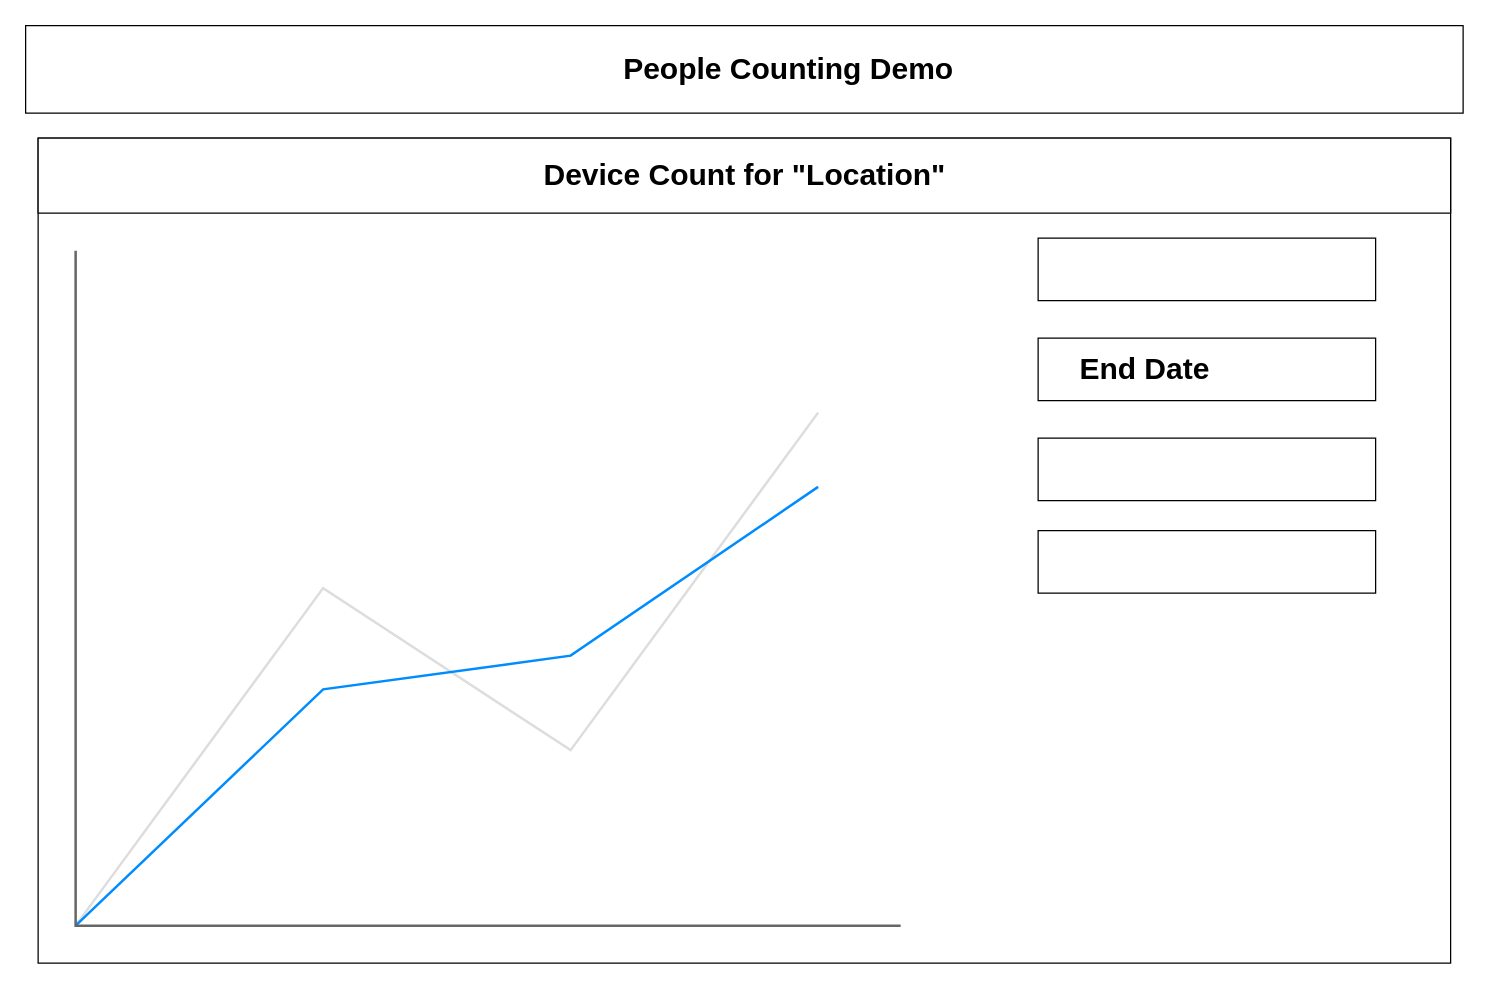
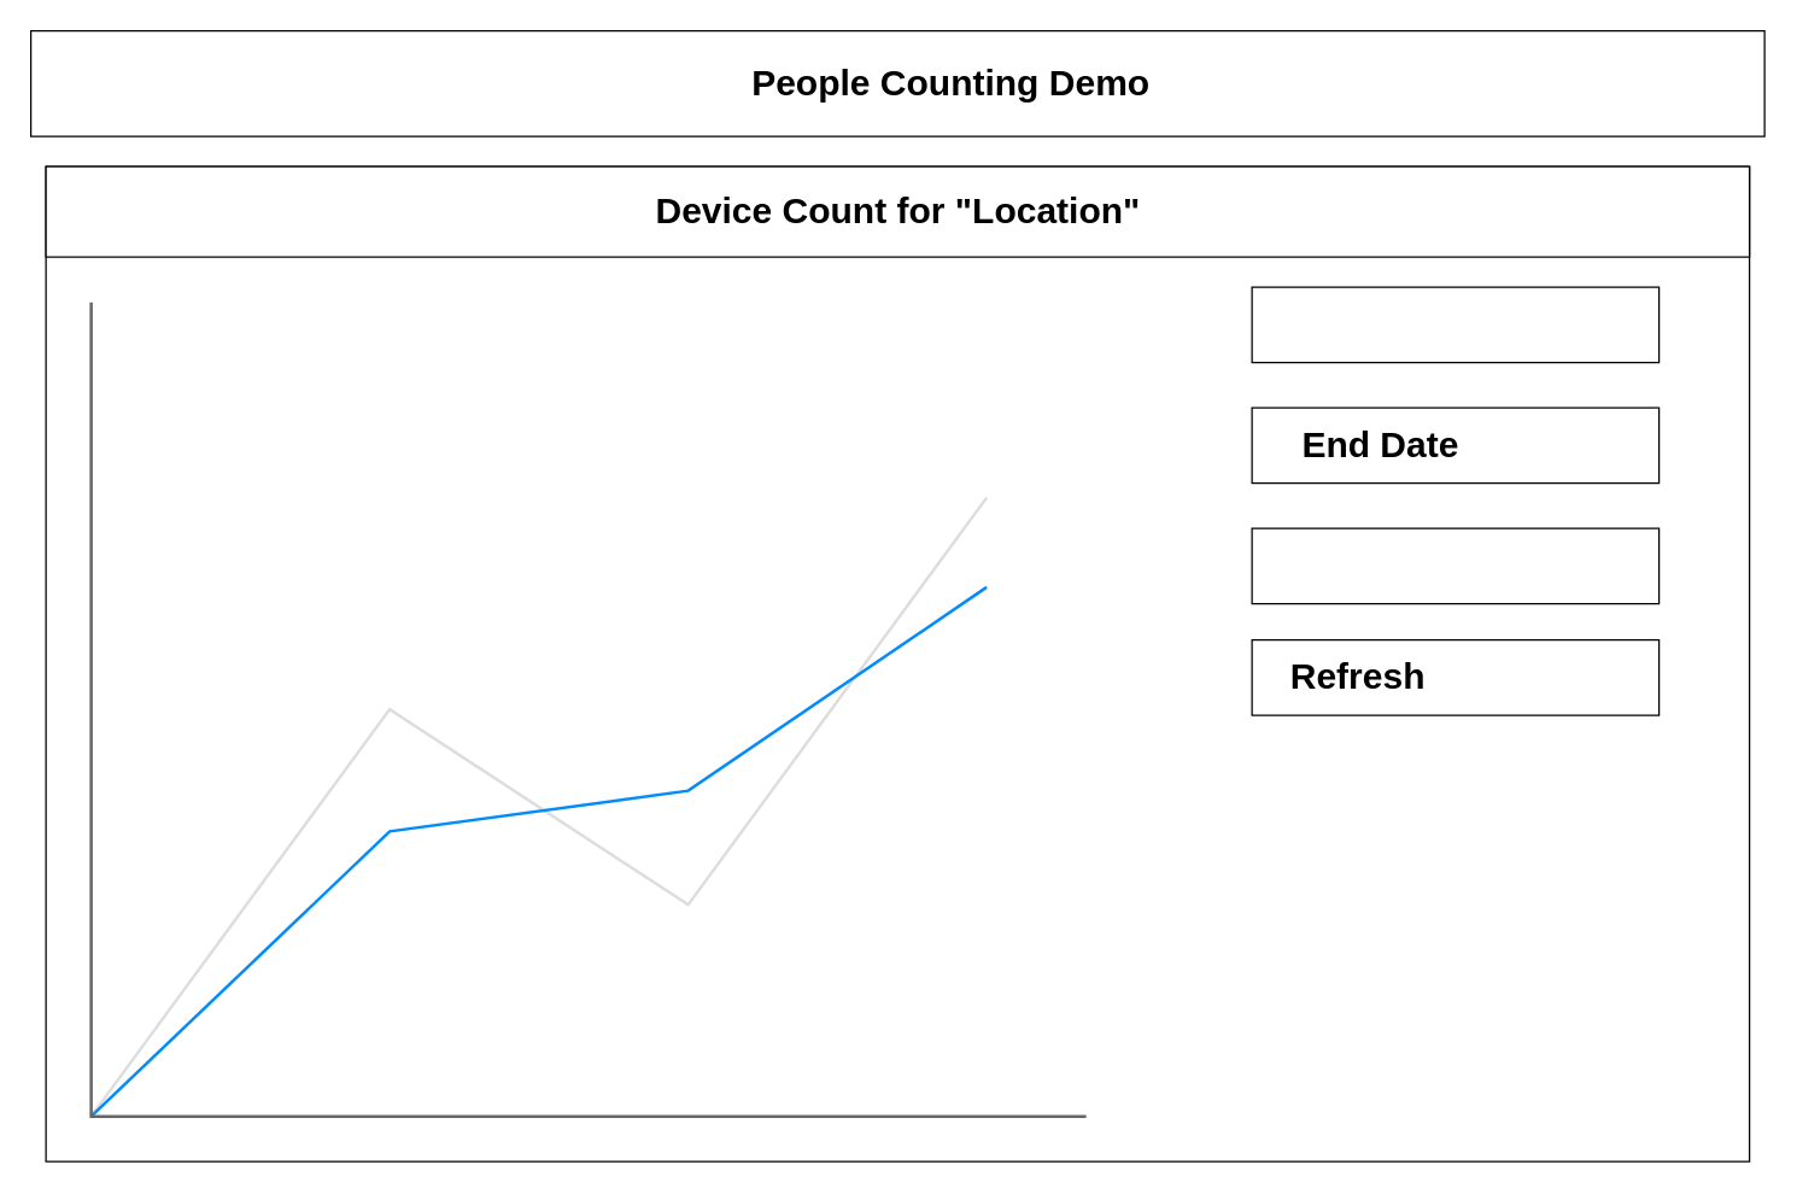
+ <mxCell id="18" value="Refresh" style="text;strokeColor=none;fillColor=none;html=1;fontSize=24;fontStyle=1;verticalAlign=middle;align=center;" parent="1" vertex="1"><mxGeometry x="830" y="429" width="140" height="40" as="geometry" /></mxCell>
